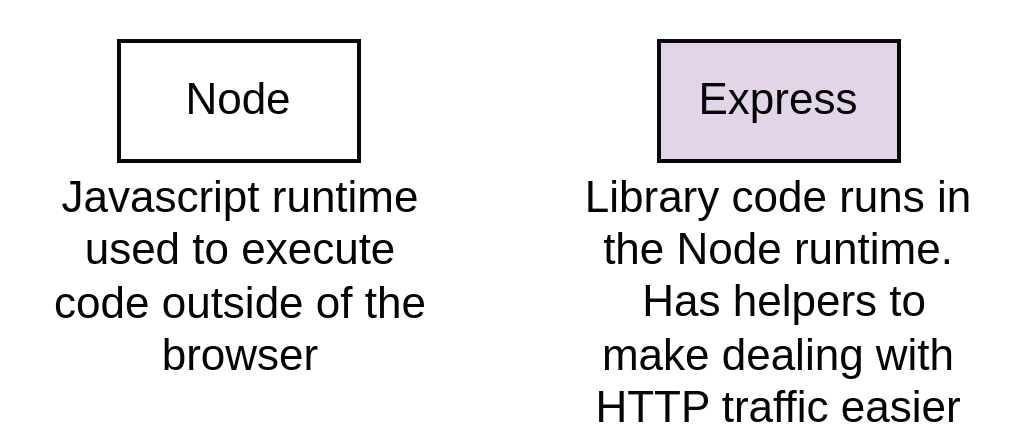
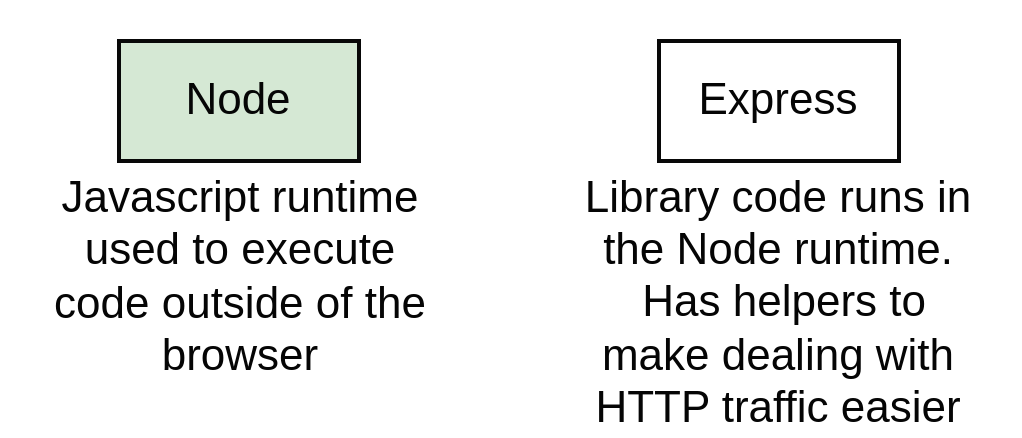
- <mxCell id="2" value="Node" style="rounded=0;whiteSpace=wrap;html=1;shadow=0;labelBackgroundColor=none;strokeColor=#080808;strokeWidth=2;fillColor=#ffffff;fontSize=22;fontColor=#050505;align=center;" parent="1" vertex="1"><mxGeometry x="59" y="20" width="120" height="60" as="geometry" /></mxCell>
+ <mxCell id="2" value="Node" style="rounded=0;whiteSpace=wrap;html=1;shadow=0;labelBackgroundColor=none;strokeColor=#080808;strokeWidth=2;fillColor=#d5e8d4;fontSize=22;fontColor=#050505;align=center;" parent="1" vertex="1"><mxGeometry x="59" y="20" width="120" height="60" as="geometry" /></mxCell>
- <mxCell id="3" value="Express" style="rounded=0;whiteSpace=wrap;html=1;shadow=0;labelBackgroundColor=none;strokeColor=#080808;strokeWidth=2;fillColor=#e1d5e7;fontSize=22;fontColor=#050505;align=center;" parent="1" vertex="1"><mxGeometry x="329" y="20" width="120" height="60" as="geometry" /></mxCell>
+ <mxCell id="3" value="Express" style="rounded=0;whiteSpace=wrap;html=1;shadow=0;labelBackgroundColor=none;strokeColor=#080808;strokeWidth=2;fillColor=#ffffff;fontSize=22;fontColor=#050505;align=center;" parent="1" vertex="1"><mxGeometry x="329" y="20" width="120" height="60" as="geometry" /></mxCell>
